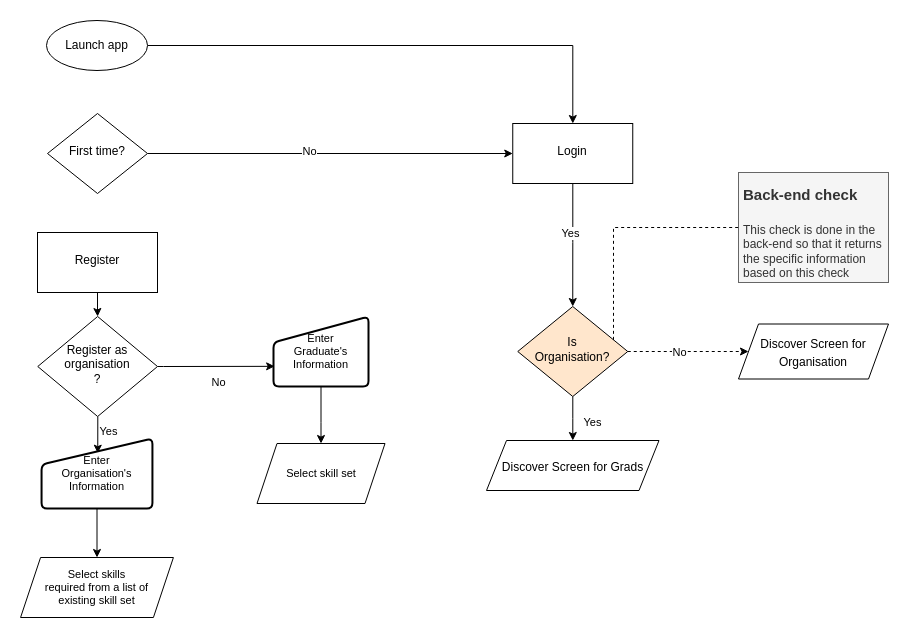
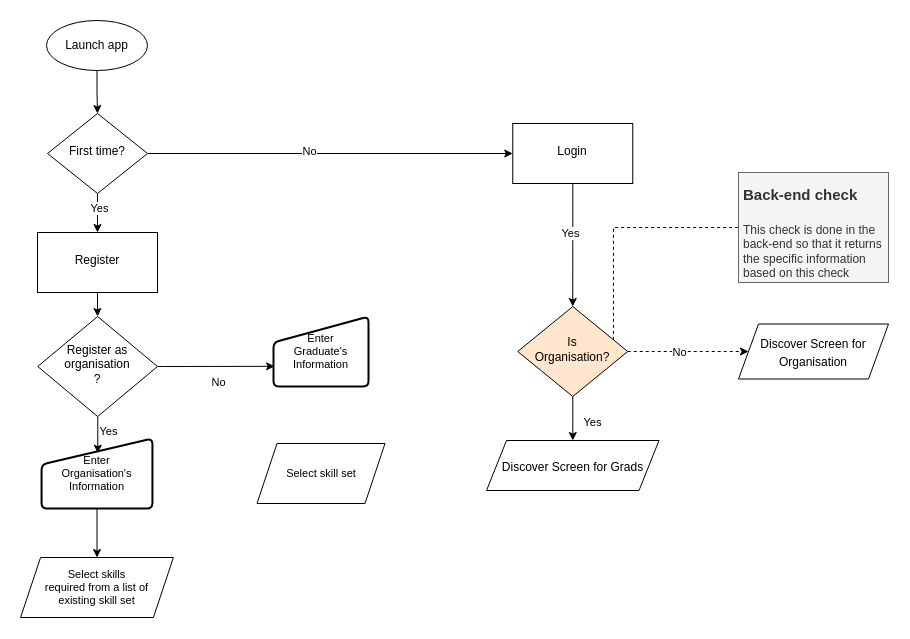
- <mxCell id="13" value="" style="edgeStyle=orthogonalEdgeStyle;rounded=0;orthogonalLoop=1;jettySize=auto;html=1;" edge="1" parent="1" source="14" target="19"><mxGeometry relative="1" as="geometry" /></mxCell>
+ <mxCell id="13" value="" style="edgeStyle=orthogonalEdgeStyle;rounded=0;orthogonalLoop=1;jettySize=auto;html=1;" edge="1" parent="1" source="14" target="6"><mxGeometry relative="1" as="geometry" /></mxCell>
+ <mxCell id="2" value="" style="edgeStyle=orthogonalEdgeStyle;rounded=0;orthogonalLoop=1;jettySize=auto;html=1;" edge="1" parent="1" source="6" target="16"><mxGeometry relative="1" as="geometry"><Array as="points"><mxPoint x="97" y="222" /><mxPoint x="97" y="222" /></Array></mxGeometry></mxCell>
+ <mxCell id="3" value="Yes" style="edgeLabel;html=1;align=center;verticalAlign=middle;resizable=0;points=[];fontSize=11;" vertex="1" connectable="0" parent="2"><mxGeometry x="-0.298" y="1" relative="1" as="geometry"><mxPoint as="offset" /></mxGeometry></mxCell>
- <mxCell id="26" value="" style="edgeStyle=orthogonalEdgeStyle;rounded=0;orthogonalLoop=1;jettySize=auto;html=1;fontSize=11;endArrow=classic;endFill=1;exitX=0.5;exitY=1;exitDx=0;exitDy=0;" edge="1" parent="1" source="28" target="27"><mxGeometry relative="1" as="geometry"><mxPoint x="333" y="402" as="sourcePoint" /><Array as="points"><mxPoint x="321" y="422" /><mxPoint x="321" y="422" /></Array></mxGeometry></mxCell>
